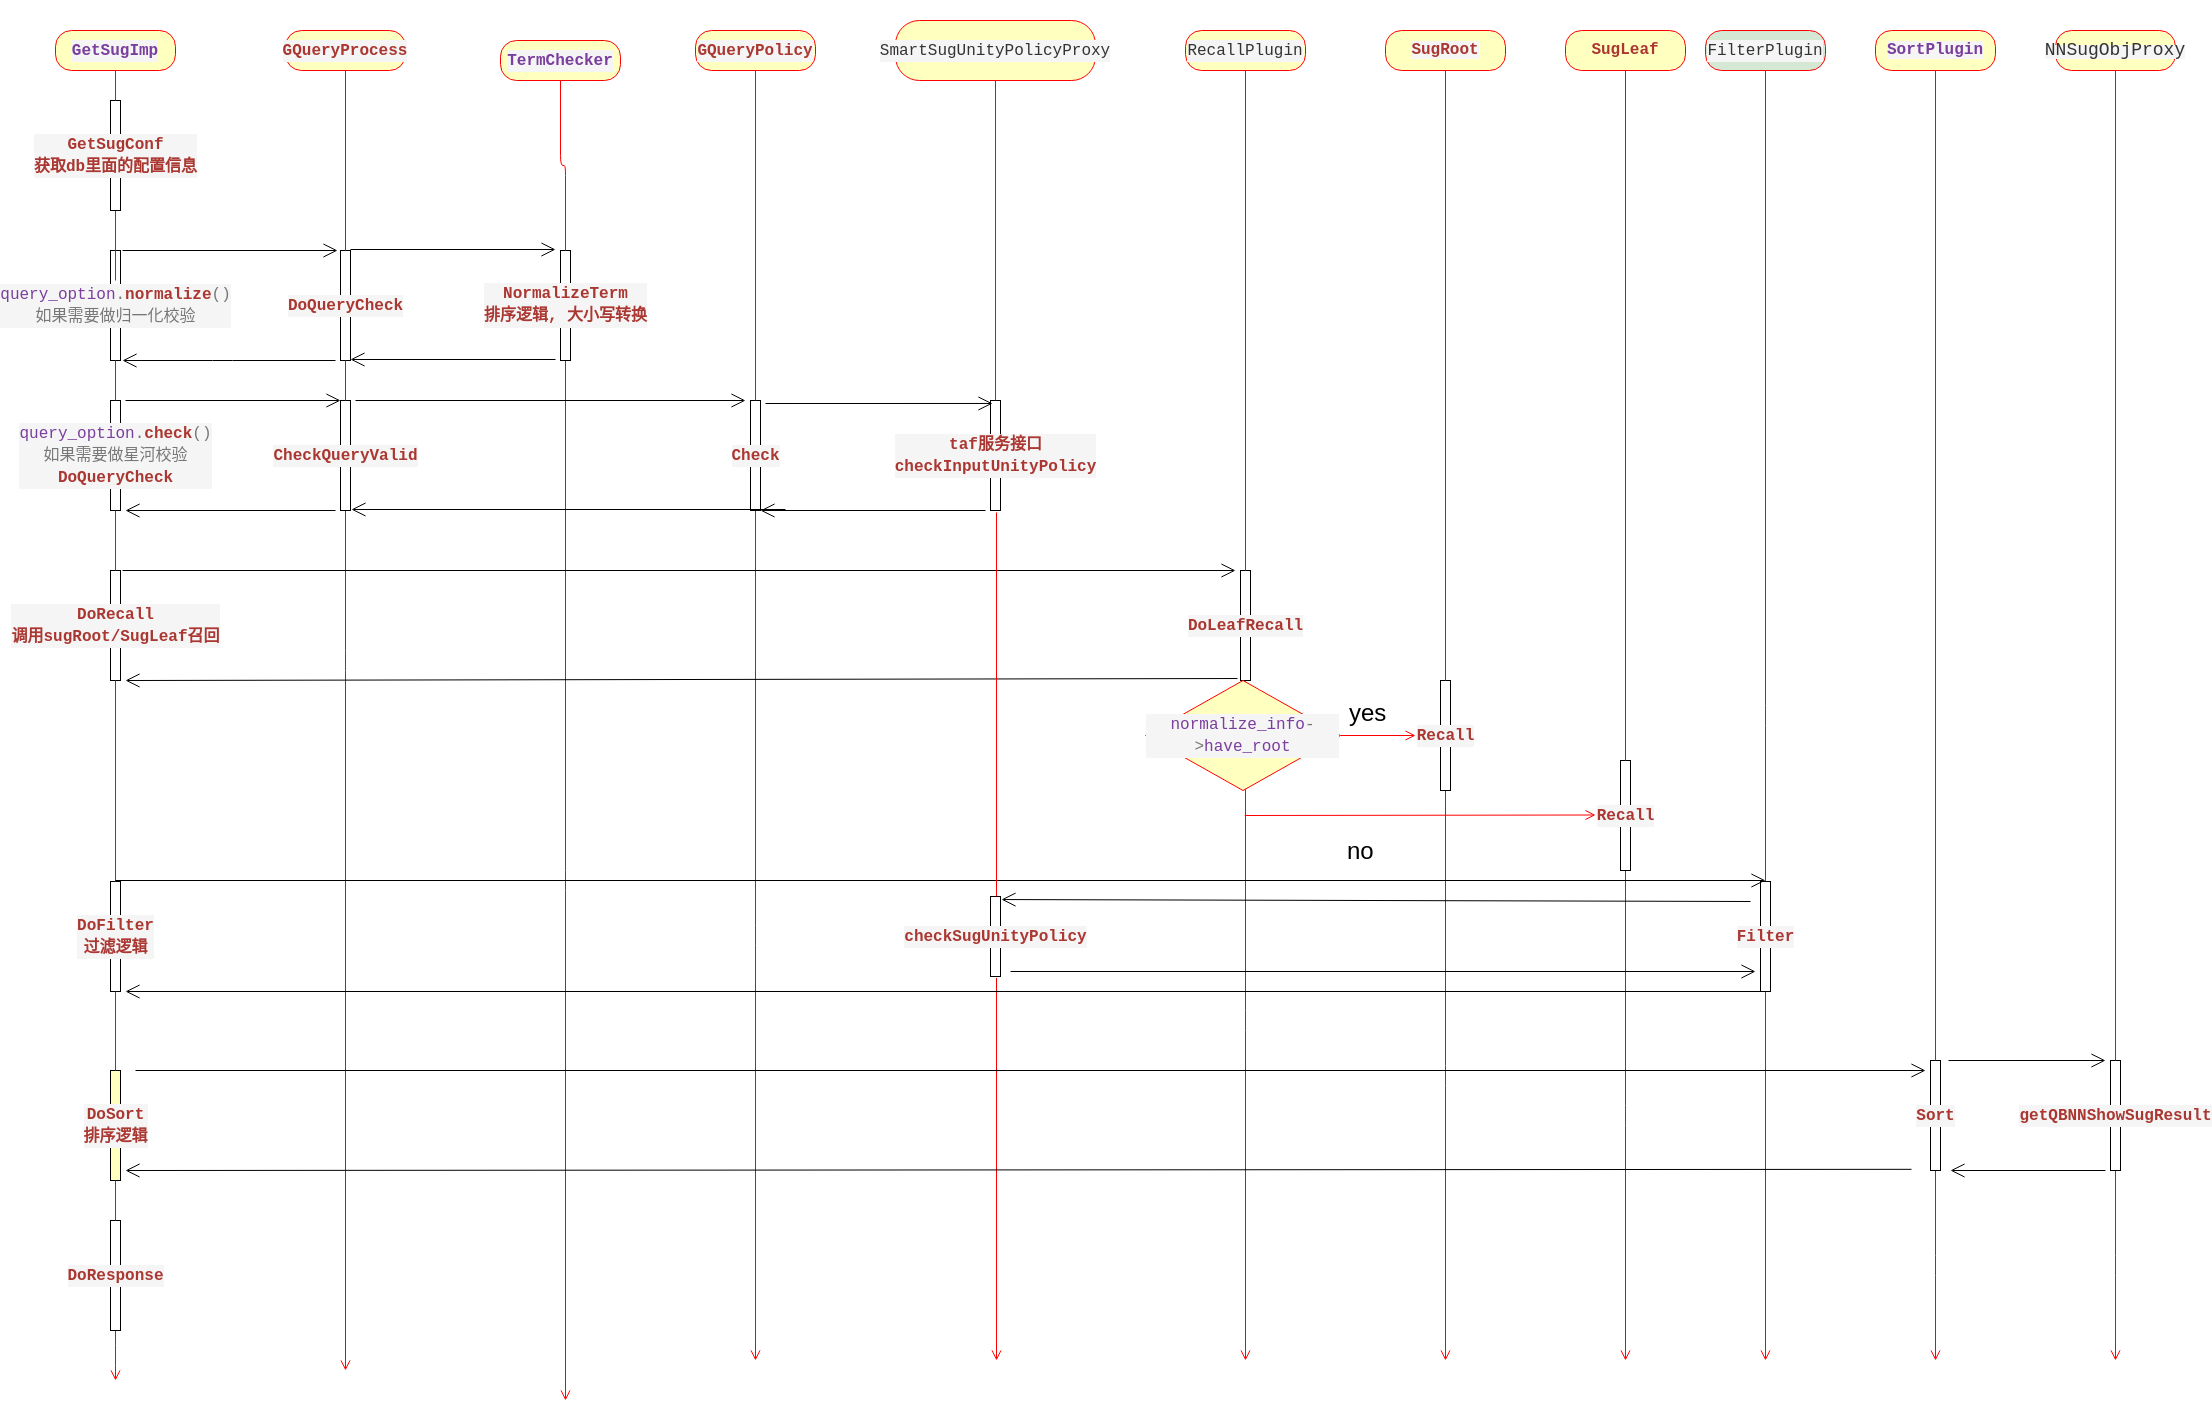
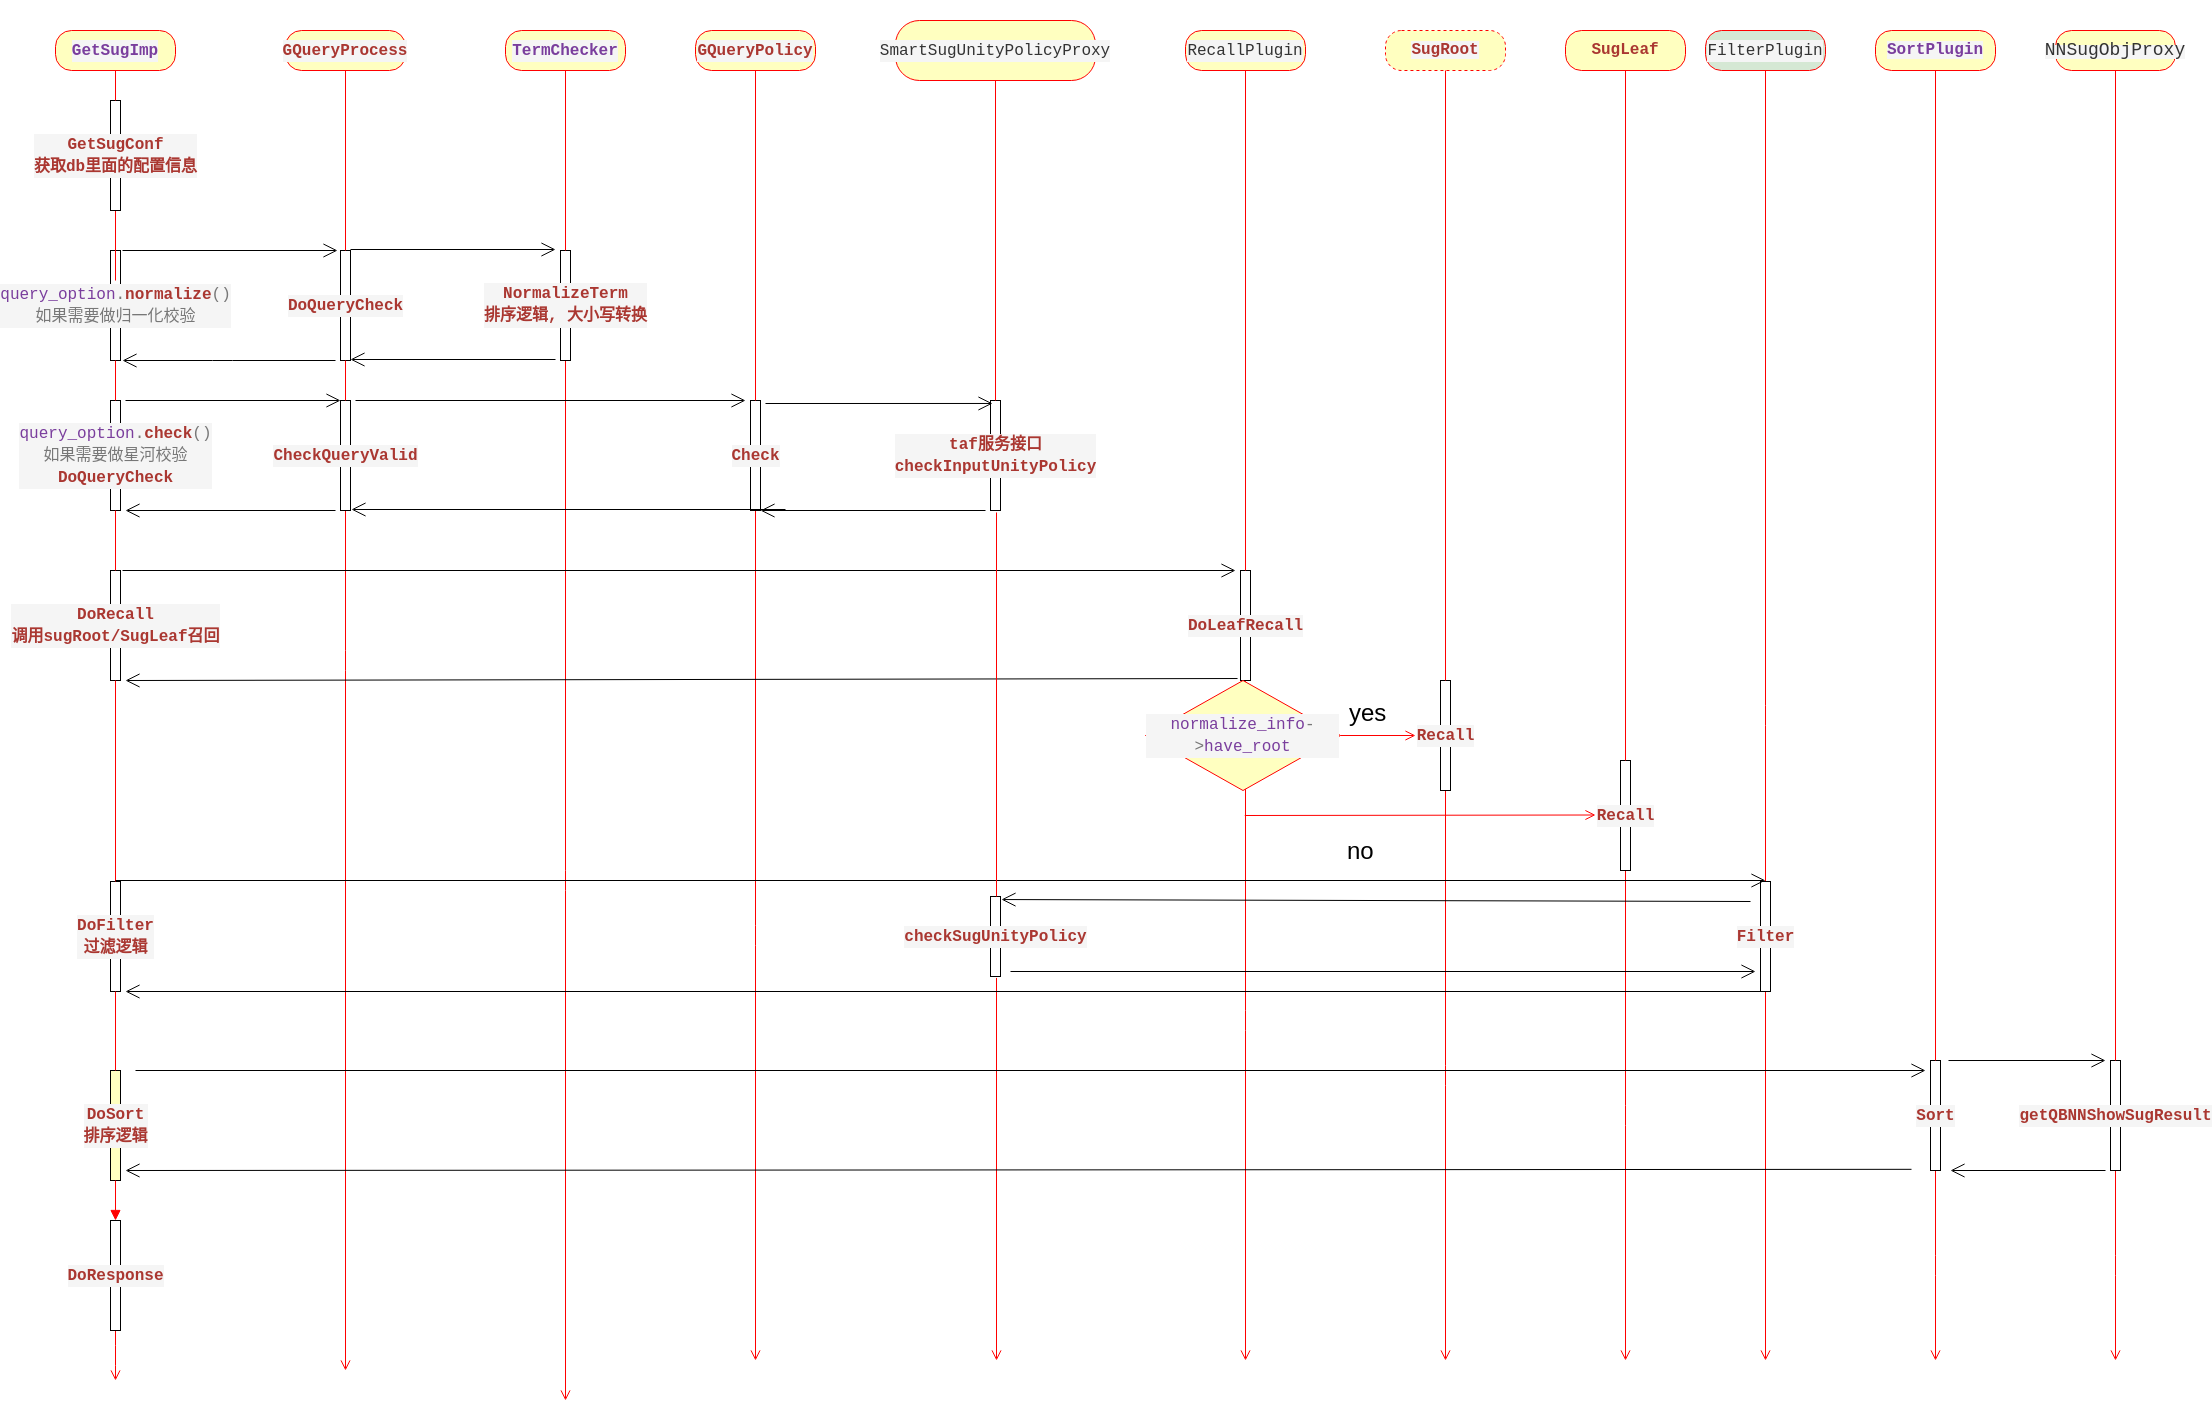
- <mxCell id="44" value="&lt;font color=&quot;#aa3731&quot; face=&quot;consolas, courier new, monospace&quot;&gt;&lt;span style=&quot;font-size: 16px ; background-color: rgb(245 , 245 , 245)&quot;&gt;&lt;b&gt;SugRoot&lt;/b&gt;&lt;/span&gt;&lt;/font&gt;" style="rounded=1;whiteSpace=wrap;html=1;arcSize=40;fontColor=#000000;fillColor=#ffffc0;strokeColor=#ff0000;" parent="1" vertex="1"><mxGeometry x="1350" y="30" width="120" height="40" as="geometry" /></mxCell>
+ <mxCell id="44" value="&lt;font color=&quot;#aa3731&quot; face=&quot;consolas, courier new, monospace&quot;&gt;&lt;span style=&quot;font-size: 16px ; background-color: rgb(245 , 245 , 245)&quot;&gt;&lt;b&gt;SugRoot&lt;/b&gt;&lt;/span&gt;&lt;/font&gt;" style="rounded=1;whiteSpace=wrap;html=1;arcSize=40;fontColor=#000000;fillColor=#ffffc0;strokeColor=#ff0000;dashed=1;" parent="1" vertex="1"><mxGeometry x="1350" y="30" width="120" height="40" as="geometry" /></mxCell>
- <mxCell id="12" value="&lt;div style=&quot;color: rgb(51 , 51 , 51) ; background-color: rgb(245 , 245 , 245) ; font-family: &amp;#34;consolas&amp;#34; , &amp;#34;courier new&amp;#34; , monospace ; font-size: 16px ; line-height: 22px&quot;&gt;&lt;span style=&quot;color: #7a3e9d ; font-weight: bold&quot;&gt;TermChecker&lt;/span&gt;&lt;/div&gt;" style="rounded=1;whiteSpace=wrap;html=1;arcSize=40;fontColor=#000000;fillColor=#ffffc0;strokeColor=#ff0000;" parent="1" vertex="1"><mxGeometry x="465" y="40" width="120" height="40" as="geometry" /></mxCell>
+ <mxCell id="12" value="&lt;div style=&quot;color: rgb(51 , 51 , 51) ; background-color: rgb(245 , 245 , 245) ; font-family: &amp;#34;consolas&amp;#34; , &amp;#34;courier new&amp;#34; , monospace ; font-size: 16px ; line-height: 22px&quot;&gt;&lt;span style=&quot;color: #7a3e9d ; font-weight: bold&quot;&gt;TermChecker&lt;/span&gt;&lt;/div&gt;" style="rounded=1;whiteSpace=wrap;html=1;arcSize=40;fontColor=#000000;fillColor=#ffffc0;strokeColor=#ff0000;" parent="1" vertex="1"><mxGeometry x="470" y="30" width="120" height="40" as="geometry" /></mxCell>
- <mxCell id="86" value="" style="edgeStyle=orthogonalEdgeStyle;html=1;verticalAlign=bottom;endArrow=none;endSize=8;strokeColor=#ff0000;startArrow=none;" parent="1" source="69" target="85" edge="1"><mxGeometry relative="1" as="geometry"><mxPoint x="80" y="1500" as="targetPoint" /><mxPoint x="80" y="1180" as="sourcePoint" /></mxGeometry></mxCell>
+ <mxCell id="86" value="" style="edgeStyle=orthogonalEdgeStyle;html=1;verticalAlign=bottom;endArrow=block;endSize=8;strokeColor=#ff0000;startArrow=none;" parent="1" source="69" target="85" edge="1"><mxGeometry relative="1" as="geometry"><mxPoint x="80" y="1500" as="targetPoint" /><mxPoint x="80" y="1180" as="sourcePoint" /></mxGeometry></mxCell>
